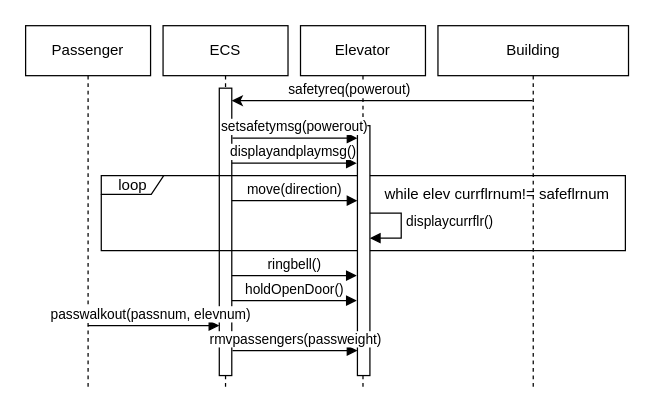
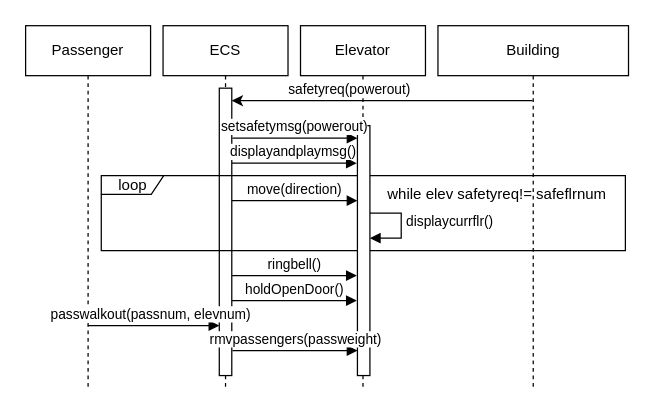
- <mxCell id="10" value="while elev currflrnum!= safeflrnum" style="text;html=1;strokeColor=none;fillColor=none;align=center;verticalAlign=middle;whiteSpace=wrap;rounded=0;" parent="6" vertex="1"><mxGeometry x="-55" y="120" width="205" height="30" as="geometry" /></mxCell>
+ <mxCell id="10" value="while elev safetyreq!= safeflrnum" style="text;html=1;strokeColor=none;fillColor=none;align=center;verticalAlign=middle;whiteSpace=wrap;rounded=0;" parent="6" vertex="1"><mxGeometry x="-55" y="120" width="205" height="30" as="geometry" /></mxCell>
